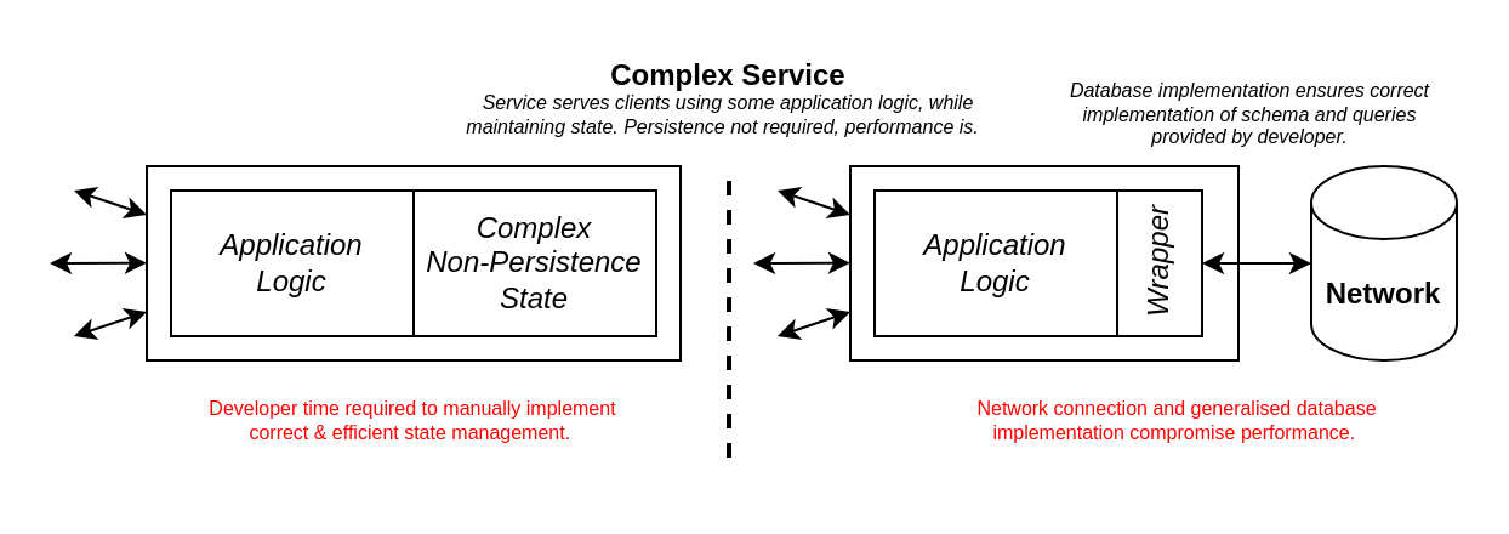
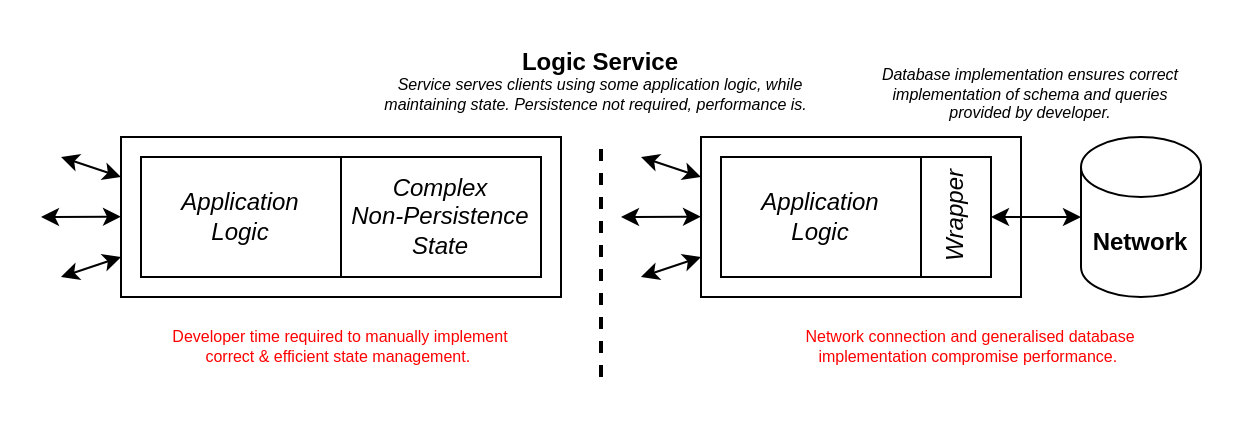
- <mxCell id="7" value="Complex Service" style="text;html=1;strokeColor=none;fillColor=none;align=center;verticalAlign=middle;whiteSpace=wrap;rounded=0;fontStyle=1" parent="1" vertex="1"><mxGeometry x="250" y="20.5" width="100" height="20" as="geometry" /></mxCell>
+ <mxCell id="7" value="Logic Service" style="text;html=1;strokeColor=none;fillColor=none;align=center;verticalAlign=middle;whiteSpace=wrap;rounded=0;fontStyle=1" parent="1" vertex="1"><mxGeometry x="250" y="20.5" width="100" height="20" as="geometry" /></mxCell>
